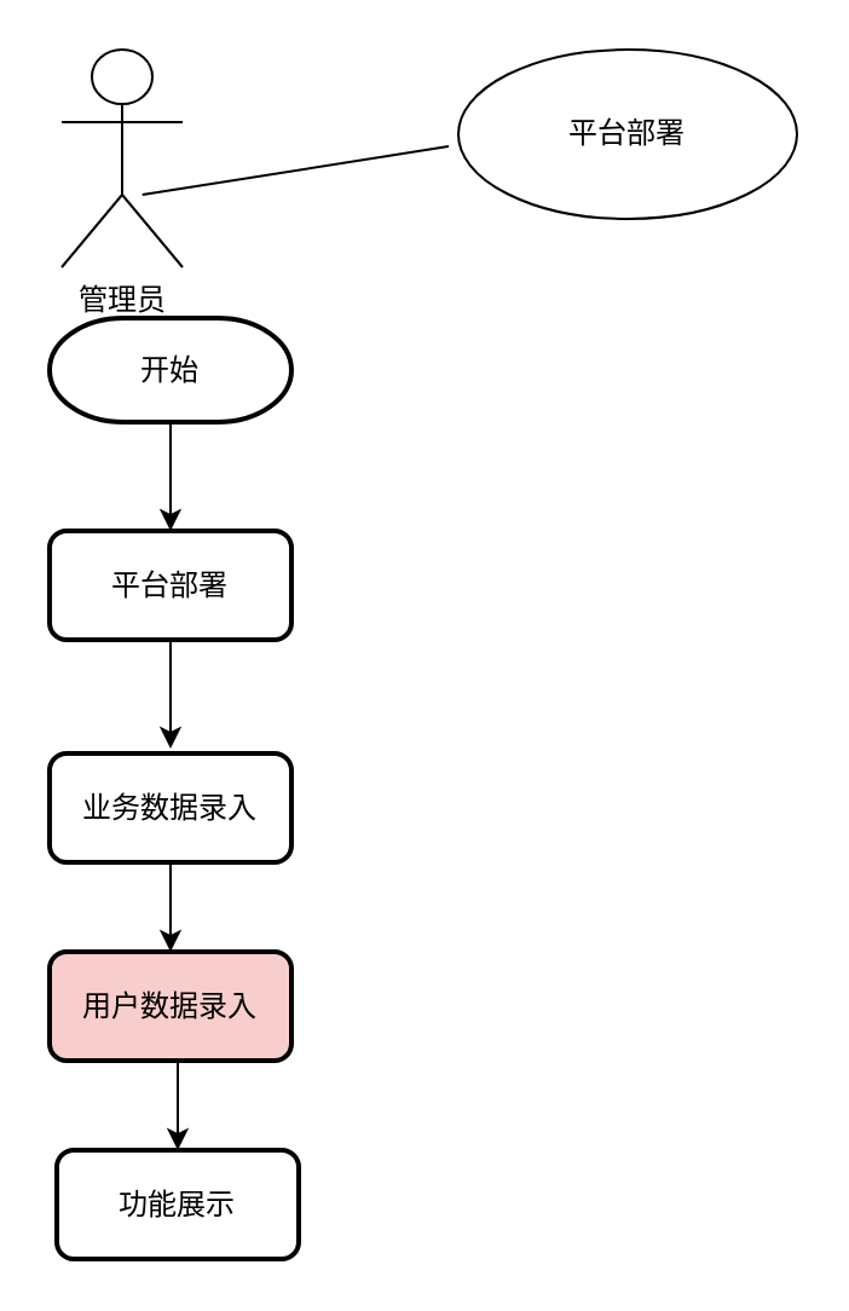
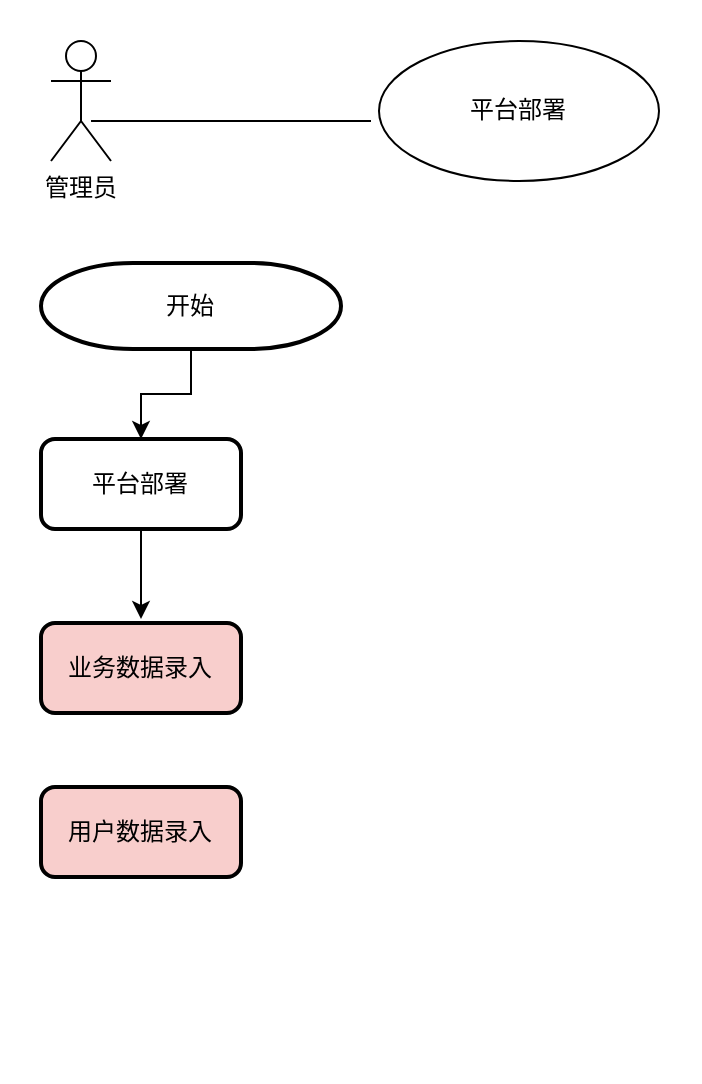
- <mxCell id="2" value="管理员" style="shape=umlActor;verticalLabelPosition=bottom;verticalAlign=top;html=1;" vertex="1" parent="1"><mxGeometry x="25" y="20" width="50" height="90" as="geometry" /></mxCell>
+ <mxCell id="2" value="管理员" style="shape=umlActor;verticalLabelPosition=bottom;verticalAlign=top;html=1;" vertex="1" parent="1"><mxGeometry x="25" y="20" width="30" height="60" as="geometry" /></mxCell>
- <mxCell id="6" value="开始" style="strokeWidth=2;html=1;shape=mxgraph.flowchart.terminator;whiteSpace=wrap;" vertex="1" parent="1"><mxGeometry x="20" y="131" width="100" height="43" as="geometry" /></mxCell>
+ <mxCell id="6" value="开始" style="strokeWidth=2;html=1;shape=mxgraph.flowchart.terminator;whiteSpace=wrap;" vertex="1" parent="1"><mxGeometry x="20" y="131" width="150" height="43" as="geometry" /></mxCell>
- <mxCell id="10" value="业务数据录入" style="rounded=1;whiteSpace=wrap;html=1;absoluteArcSize=1;arcSize=14;strokeWidth=2;" vertex="1" parent="1"><mxGeometry x="20" y="311" width="100" height="45" as="geometry" /></mxCell>
+ <mxCell id="10" value="业务数据录入" style="rounded=1;whiteSpace=wrap;html=1;absoluteArcSize=1;arcSize=14;strokeWidth=2;fillColor=#f8cecc;" vertex="1" parent="1"><mxGeometry x="20" y="311" width="100" height="45" as="geometry" /></mxCell>
- <mxCell id="9" style="edgeStyle=orthogonalEdgeStyle;rounded=0;orthogonalLoop=1;jettySize=auto;html=1;exitX=0.5;exitY=1;exitDx=0;exitDy=0;entryX=0.5;entryY=0;entryDx=0;entryDy=0;" edge="1" parent="1" source="10" target="12"><mxGeometry relative="1" as="geometry" /></mxCell>
- <mxCell id="11" style="edgeStyle=orthogonalEdgeStyle;rounded=0;orthogonalLoop=1;jettySize=auto;html=1;exitX=0.5;exitY=1;exitDx=0;exitDy=0;entryX=0.5;entryY=0;entryDx=0;entryDy=0;" edge="1" parent="1" source="12" target="13"><mxGeometry relative="1" as="geometry" /></mxCell>
- <mxCell id="13" value="功能展示" style="rounded=1;whiteSpace=wrap;html=1;absoluteArcSize=1;arcSize=14;strokeWidth=2;" vertex="1" parent="1"><mxGeometry x="23" y="475" width="100" height="45" as="geometry" /></mxCell>
